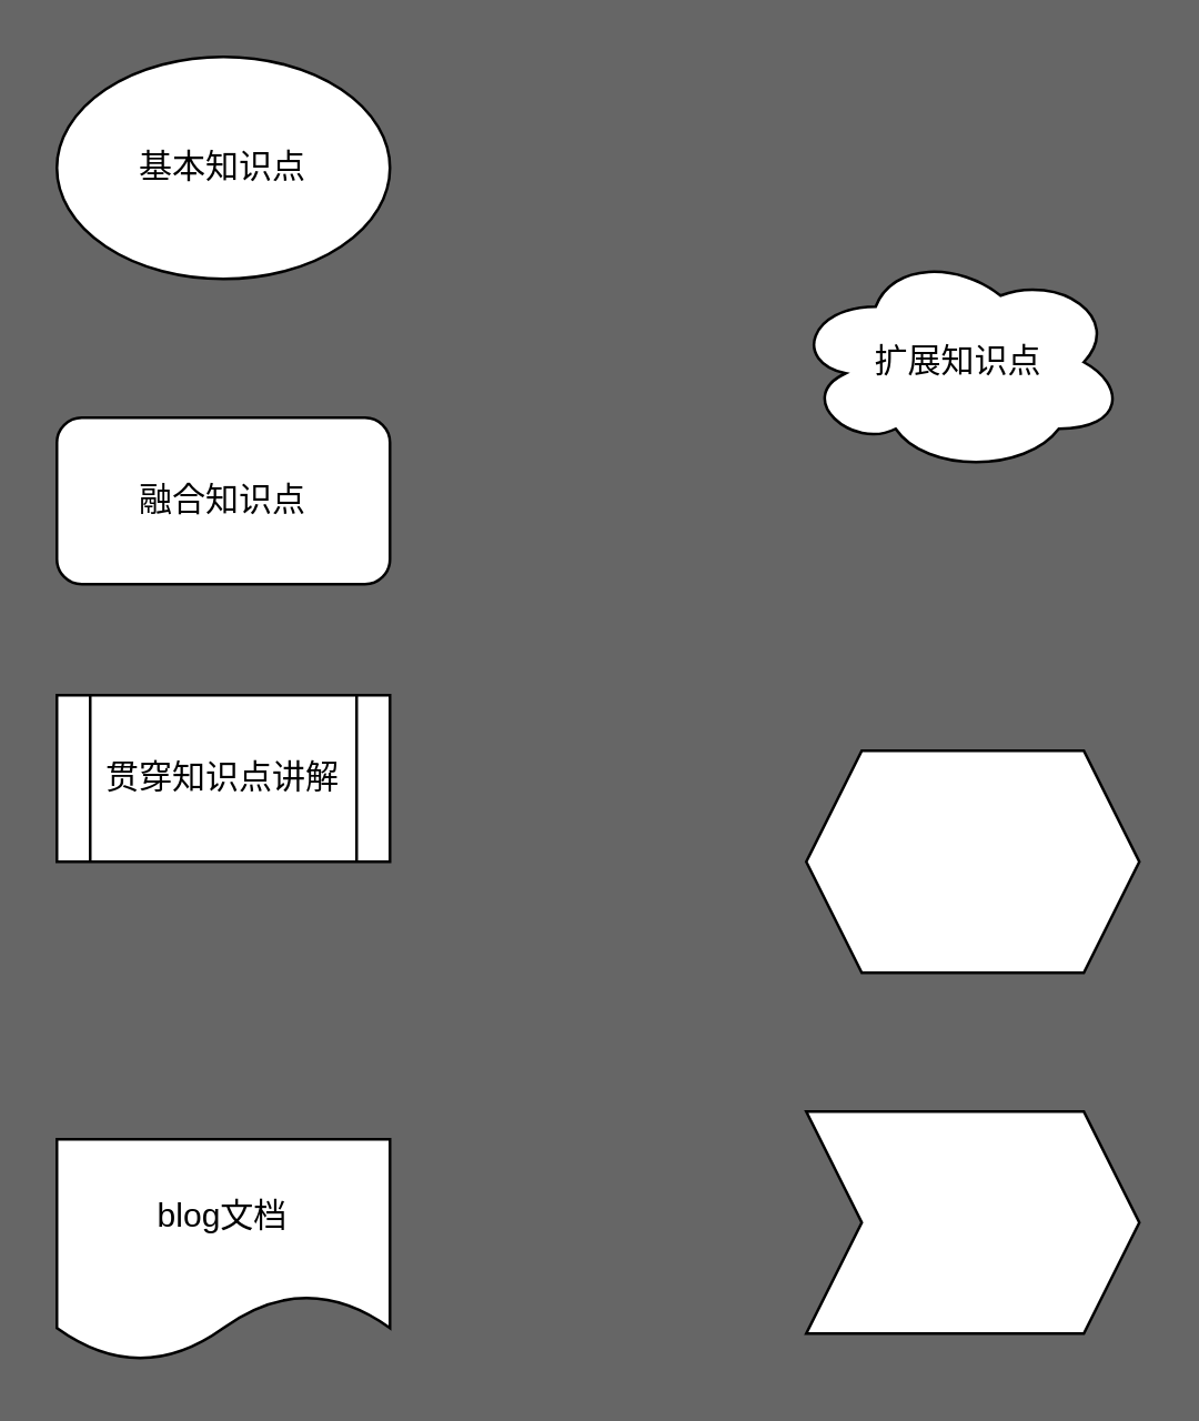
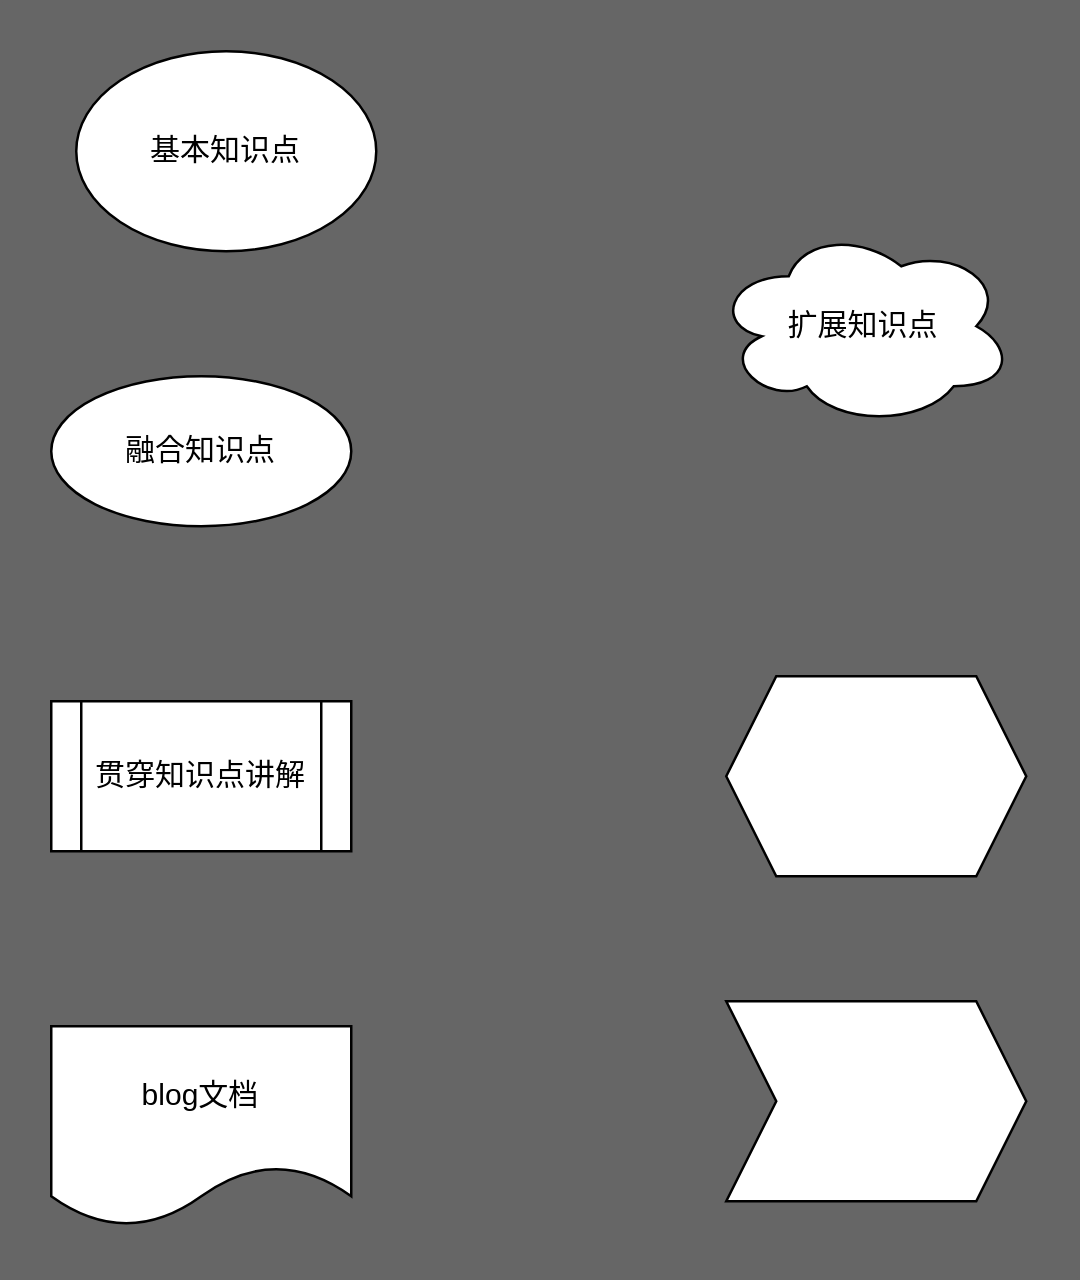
- <mxCell id="4" value="基本知识点" style="ellipse;whiteSpace=wrap;html=1;gradientColor=none;" parent="1" vertex="1"><mxGeometry x="20" y="20" width="120" height="80" as="geometry" /></mxCell>
+ <mxCell id="4" value="基本知识点" style="ellipse;whiteSpace=wrap;html=1;gradientColor=none;" parent="1" vertex="1"><mxGeometry x="30" y="20" width="120" height="80" as="geometry" /></mxCell>
- <mxCell id="3" value="融合知识点" style="rounded=1;whiteSpace=wrap;html=1;gradientColor=none;" parent="1" vertex="1"><mxGeometry x="20" y="150" width="120" height="60" as="geometry" /></mxCell>
+ <mxCell id="3" value="融合知识点" style="ellipse;whiteSpace=wrap;html=1;gradientColor=none;" parent="1" vertex="1"><mxGeometry x="20" y="150" width="120" height="60" as="geometry" /></mxCell>
- <mxCell id="2" value="贯穿知识点讲解" style="shape=process;whiteSpace=wrap;html=1;backgroundOutline=1;gradientColor=none;" parent="1" vertex="1"><mxGeometry x="20" y="250" width="120" height="60" as="geometry" /></mxCell>
+ <mxCell id="2" value="贯穿知识点讲解" style="shape=process;whiteSpace=wrap;html=1;backgroundOutline=1;gradientColor=none;" parent="1" vertex="1"><mxGeometry x="20" y="280" width="120" height="60" as="geometry" /></mxCell>
